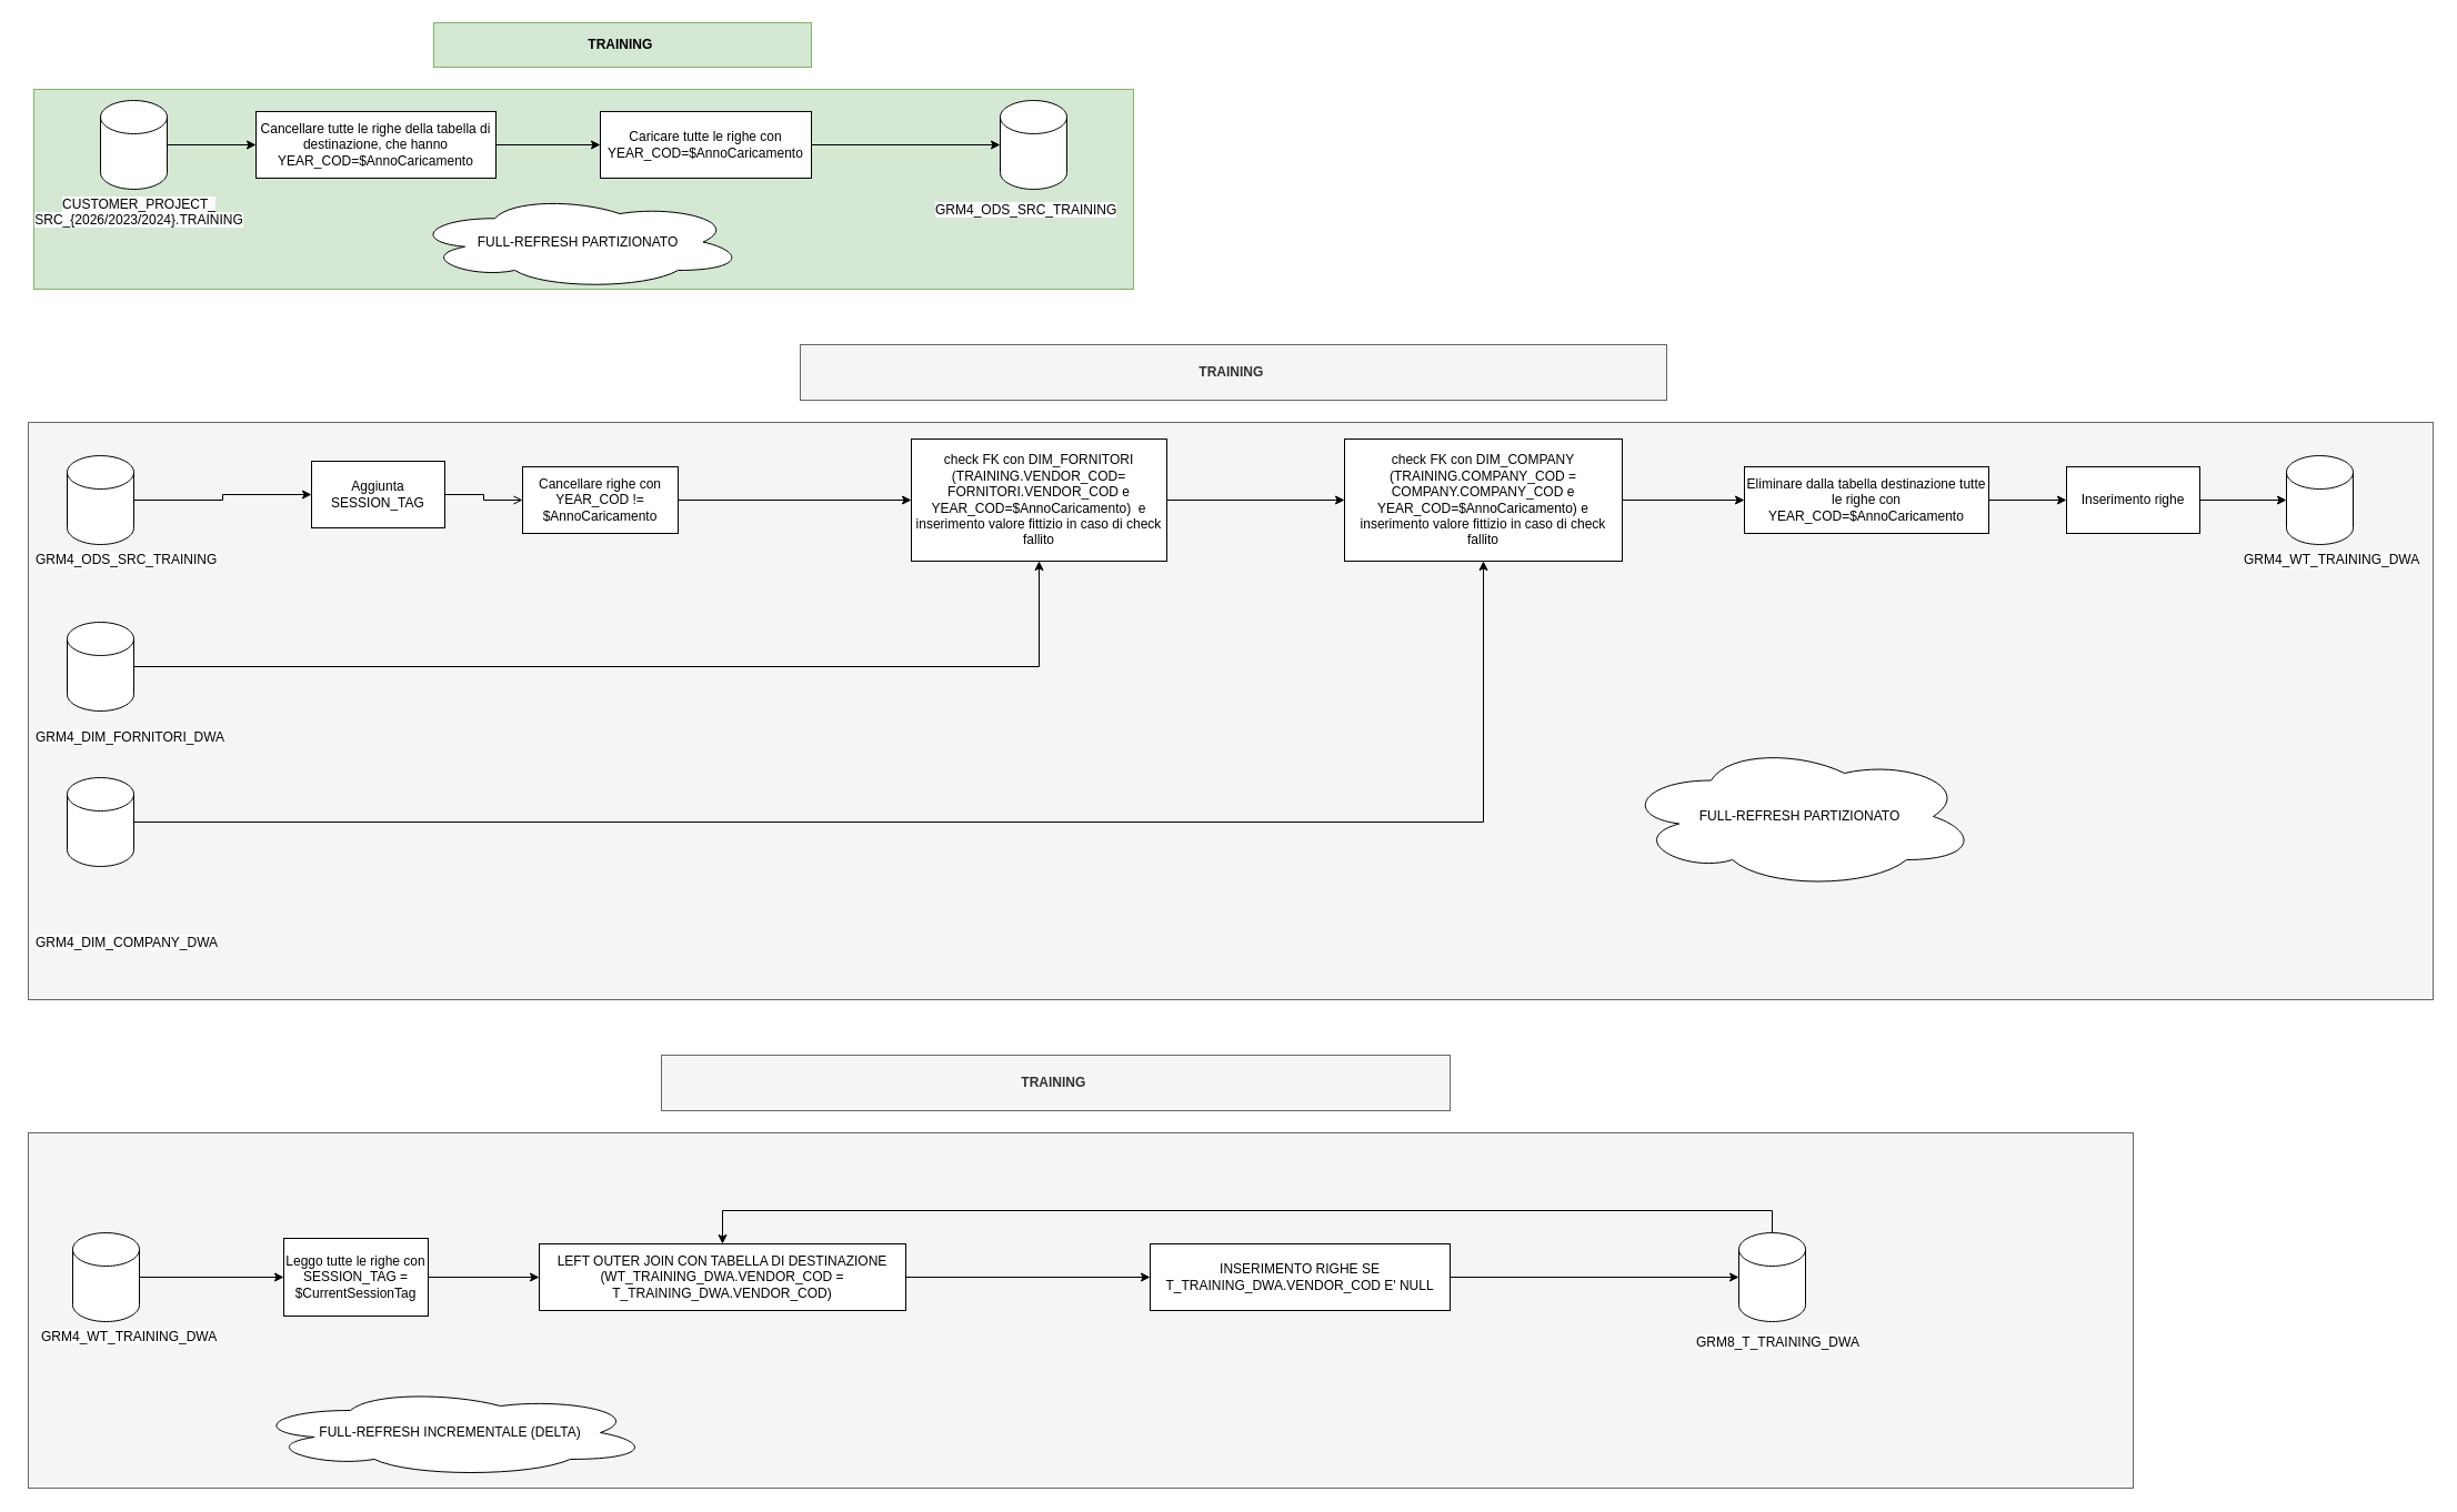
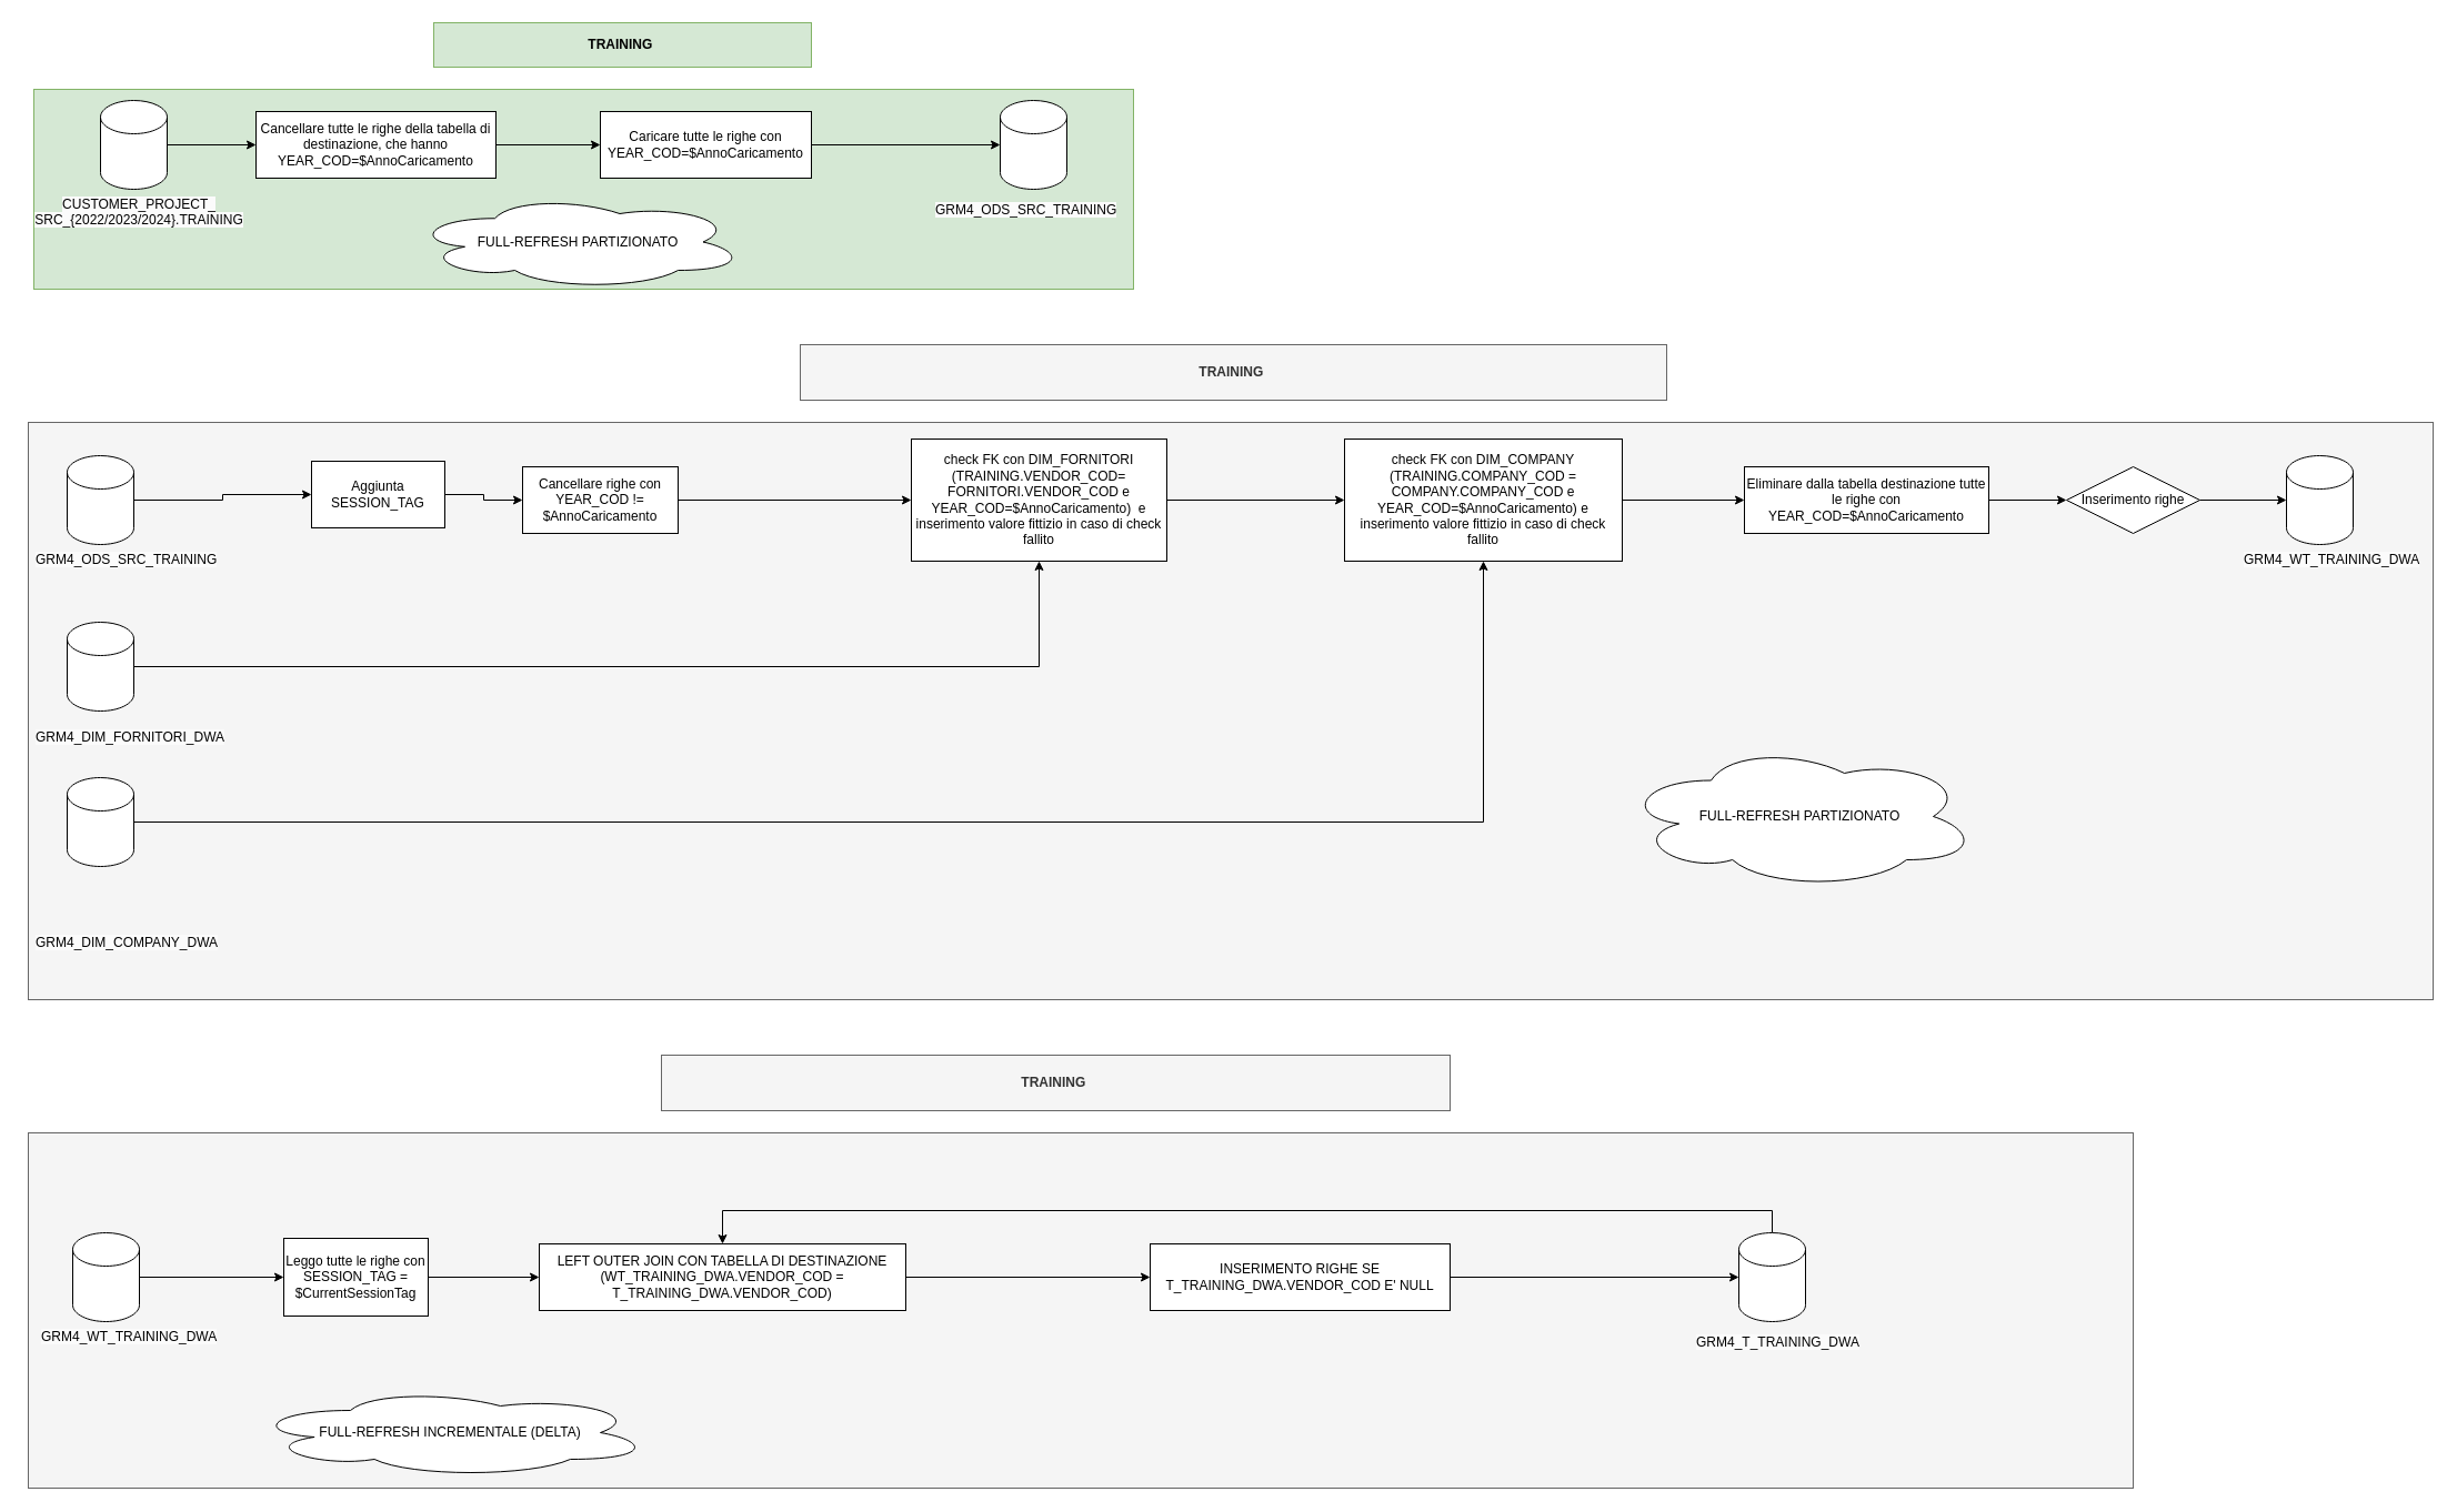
- <mxCell id="8" value="&lt;span style=&quot;color: rgb(0, 0, 0); font-family: Helvetica; font-size: 12px; font-style: normal; font-variant-ligatures: normal; font-variant-caps: normal; font-weight: 400; letter-spacing: normal; orphans: 2; text-indent: 0px; text-transform: none; widows: 2; word-spacing: 0px; -webkit-text-stroke-width: 0px; white-space: normal; background-color: rgb(251, 251, 251); text-decoration-thickness: initial; text-decoration-style: initial; text-decoration-color: initial; float: none; display: inline !important;&quot;&gt;CUSTOMER_PROJECT_&lt;br&gt;SRC_{2026/2023/2024}.TRAINING&lt;/span&gt;" style="text;whiteSpace=wrap;html=1;align=center;" vertex="1" parent="1"><mxGeometry y="170" width="210" height="40" as="geometry" x="20" /></mxCell>
+ <mxCell id="8" value="&lt;span style=&quot;color: rgb(0, 0, 0); font-family: Helvetica; font-size: 12px; font-style: normal; font-variant-ligatures: normal; font-variant-caps: normal; font-weight: 400; letter-spacing: normal; orphans: 2; text-indent: 0px; text-transform: none; widows: 2; word-spacing: 0px; -webkit-text-stroke-width: 0px; white-space: normal; background-color: rgb(251, 251, 251); text-decoration-thickness: initial; text-decoration-style: initial; text-decoration-color: initial; float: none; display: inline !important;&quot;&gt;CUSTOMER_PROJECT_&lt;br&gt;SRC_{2022/2023/2024}.TRAINING&lt;/span&gt;" style="text;whiteSpace=wrap;html=1;align=center;" vertex="1" parent="1"><mxGeometry y="170" width="210" height="40" as="geometry" x="20" /></mxCell>
- <mxCell id="19" value="" style="edgeStyle=orthogonalEdgeStyle;rounded=0;orthogonalLoop=1;jettySize=auto;html=1;endArrow=open;" edge="1" parent="1" source="20" target="22"><mxGeometry relative="1" as="geometry" /></mxCell>
+ <mxCell id="19" value="" style="edgeStyle=orthogonalEdgeStyle;rounded=0;orthogonalLoop=1;jettySize=auto;html=1;" edge="1" parent="1" source="20" target="22"><mxGeometry relative="1" as="geometry" /></mxCell>
- <mxCell id="38" value="Inserimento righe" style="rounded=0;whiteSpace=wrap;html=1;" vertex="1" parent="1"><mxGeometry x="1860" y="420" width="120" height="60" as="geometry" /></mxCell>
+ <mxCell id="38" value="Inserimento righe" style="rhombus;whiteSpace=wrap;html=1;" vertex="1" parent="1"><mxGeometry x="1860" y="420" width="120" height="60" as="geometry" /></mxCell>
- <mxCell id="51" value="&lt;span style=&quot;color: rgb(0, 0, 0); font-family: Helvetica; font-size: 12px; font-style: normal; font-variant-ligatures: normal; font-variant-caps: normal; font-weight: 400; letter-spacing: normal; orphans: 2; text-align: center; text-indent: 0px; text-transform: none; widows: 2; word-spacing: 0px; -webkit-text-stroke-width: 0px; white-space: normal; background-color: rgb(251, 251, 251); text-decoration-thickness: initial; text-decoration-style: initial; text-decoration-color: initial; display: inline !important; float: none;&quot;&gt;GRM8_T_TRAINING_DWA&lt;/span&gt;" style="text;whiteSpace=wrap;html=1;" vertex="1" parent="1"><mxGeometry x="1525" y="1195" width="140" height="40" as="geometry" /></mxCell>
+ <mxCell id="51" value="&lt;span style=&quot;color: rgb(0, 0, 0); font-family: Helvetica; font-size: 12px; font-style: normal; font-variant-ligatures: normal; font-variant-caps: normal; font-weight: 400; letter-spacing: normal; orphans: 2; text-align: center; text-indent: 0px; text-transform: none; widows: 2; word-spacing: 0px; -webkit-text-stroke-width: 0px; white-space: normal; background-color: rgb(251, 251, 251); text-decoration-thickness: initial; text-decoration-style: initial; text-decoration-color: initial; display: inline !important; float: none;&quot;&gt;GRM4_T_TRAINING_DWA&lt;/span&gt;" style="text;whiteSpace=wrap;html=1;" vertex="1" parent="1"><mxGeometry x="1525" y="1195" width="140" height="40" as="geometry" /></mxCell>
